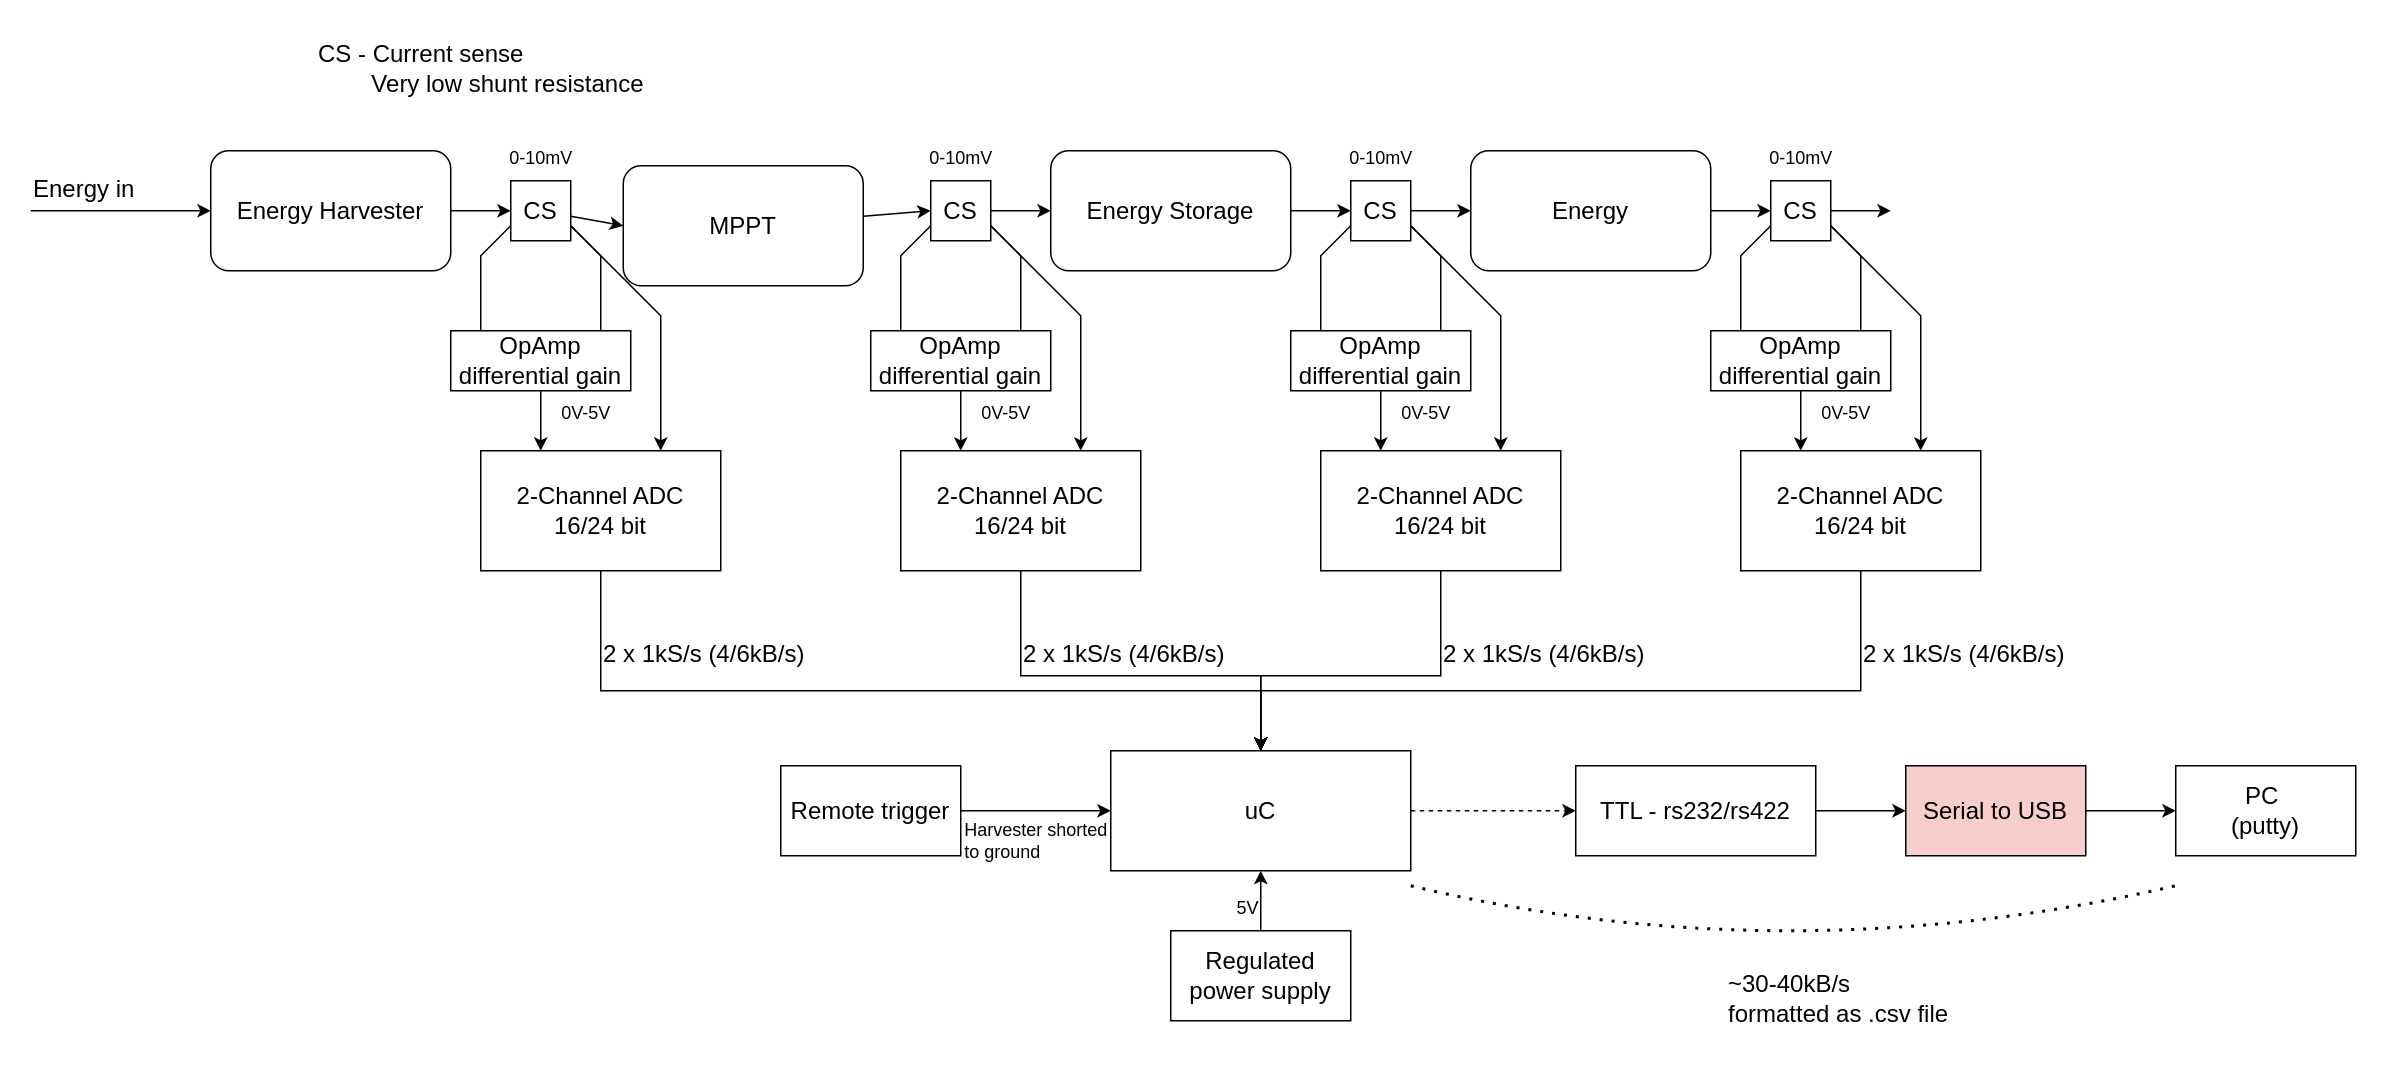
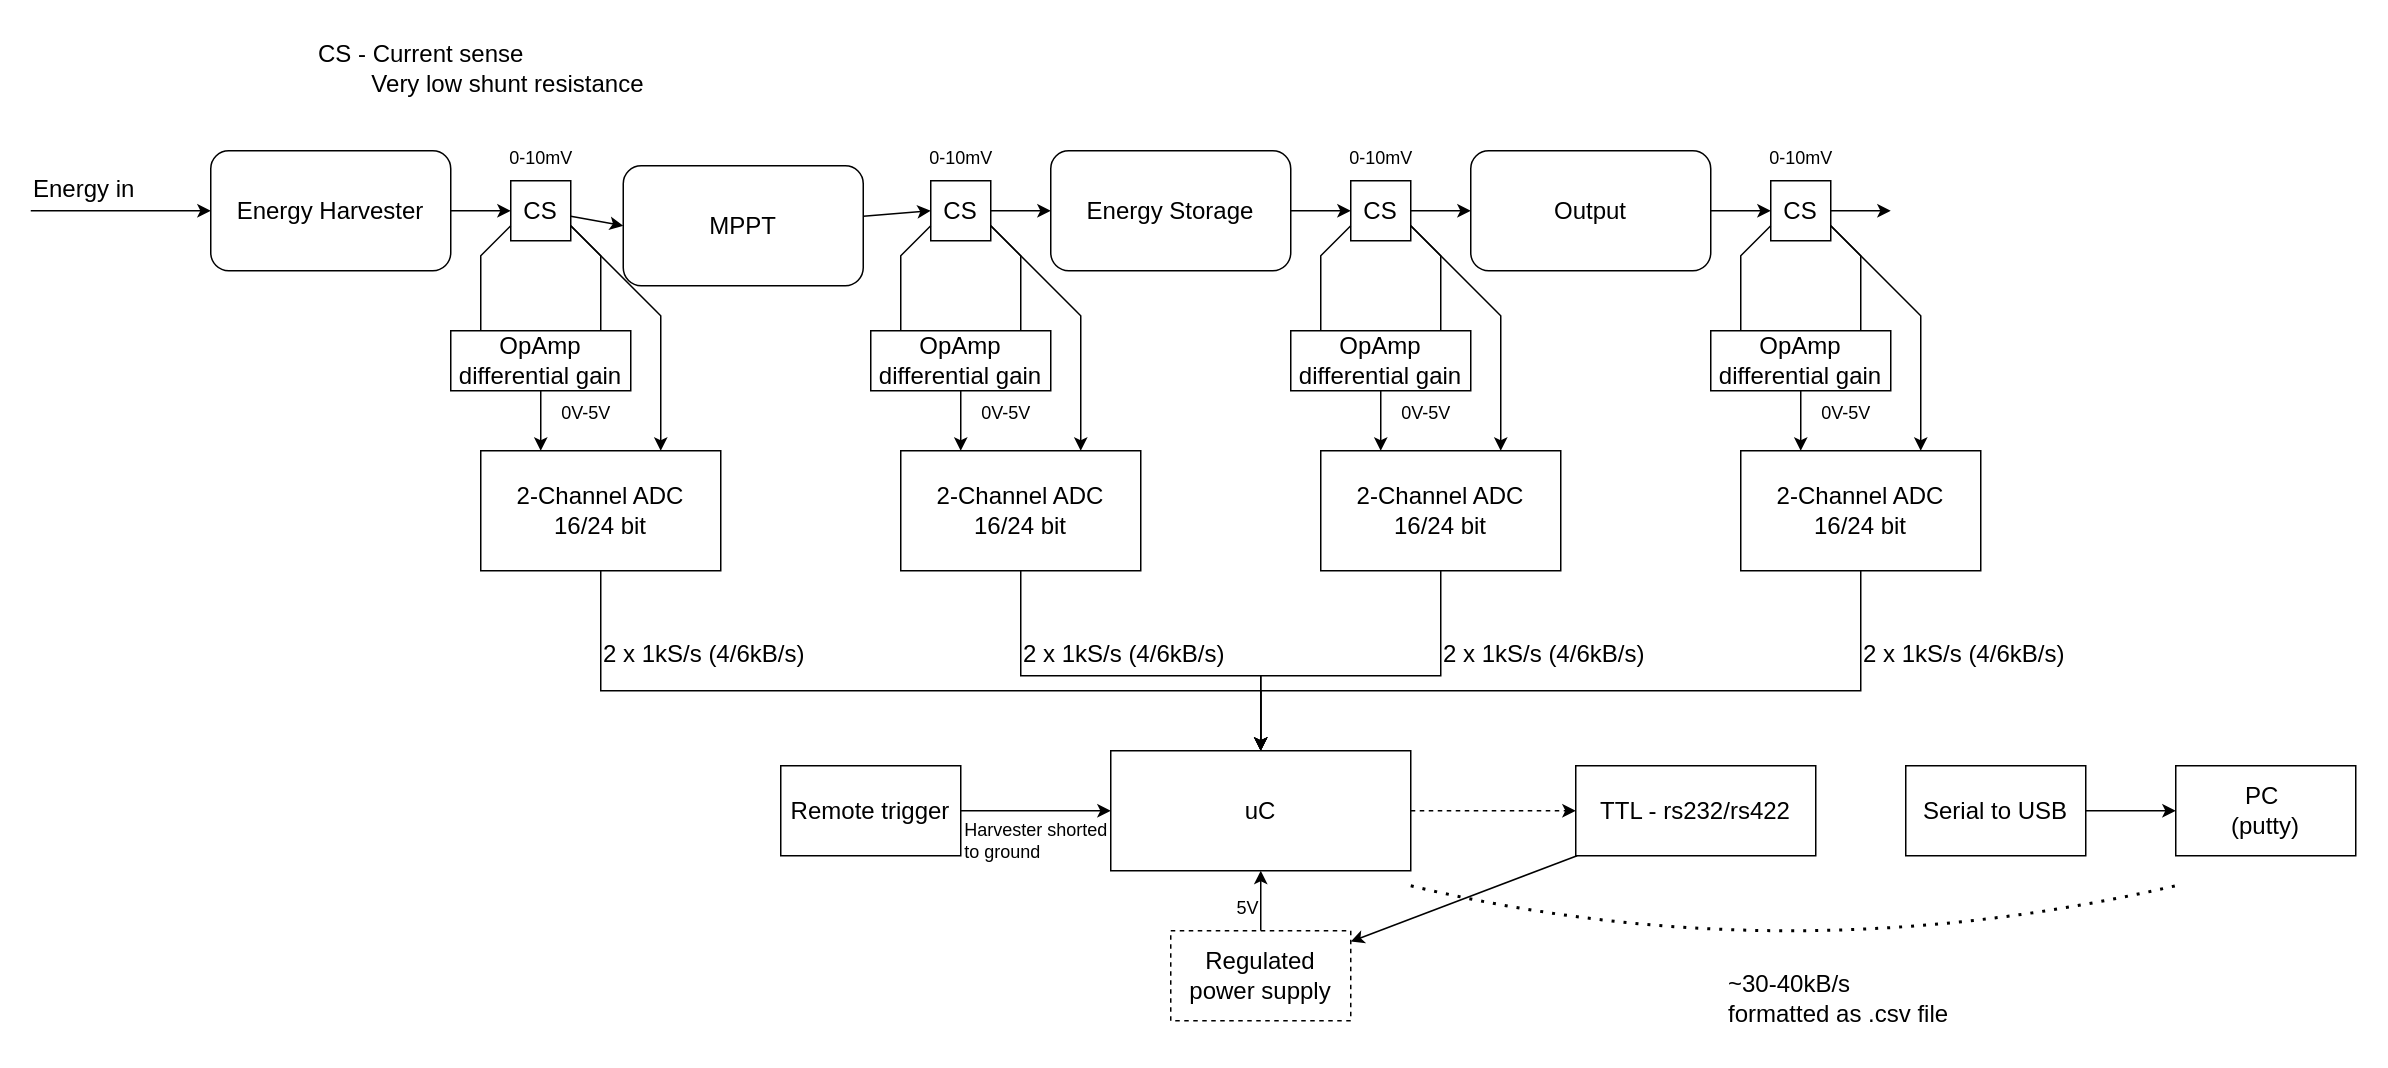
- <mxCell id="9" value="Energy" style="rounded=1;whiteSpace=wrap;html=1;fontSize=16;" parent="1" vertex="1"><mxGeometry x="980" y="100" width="160" height="80" as="geometry" /></mxCell>
+ <mxCell id="9" value="Output" style="rounded=1;whiteSpace=wrap;html=1;fontSize=16;" parent="1" vertex="1"><mxGeometry x="980" y="100" width="160" height="80" as="geometry" /></mxCell>
- <mxCell id="55" style="edgeStyle=none;rounded=0;html=1;entryX=0;entryY=0.5;entryDx=0;entryDy=0;fontSize=16;" parent="1" source="56" target="59" edge="1"><mxGeometry relative="1" as="geometry" /></mxCell>
+ <mxCell id="55" style="edgeStyle=none;rounded=0;html=1;fontSize=16;" parent="1" source="56" target="63" edge="1"><mxGeometry relative="1" as="geometry" /></mxCell>
- <mxCell id="59" value="Serial to USB" style="whiteSpace=wrap;html=1;fontSize=16;fillColor=#f8cecc;" parent="1" vertex="1"><mxGeometry x="1270" y="510" width="120" height="60" as="geometry" /></mxCell>
+ <mxCell id="59" value="Serial to USB" style="whiteSpace=wrap;html=1;fontSize=16;" parent="1" vertex="1"><mxGeometry x="1270" y="510" width="120" height="60" as="geometry" /></mxCell>
- <mxCell id="63" value="Regulated power supply" style="rounded=0;whiteSpace=wrap;html=1;fontSize=16;" parent="1" vertex="1"><mxGeometry x="780" y="620" width="120" height="60" as="geometry" /></mxCell>
+ <mxCell id="63" value="Regulated power supply" style="rounded=0;whiteSpace=wrap;html=1;fontSize=16;dashed=1;" parent="1" vertex="1"><mxGeometry x="780" y="620" width="120" height="60" as="geometry" /></mxCell>
